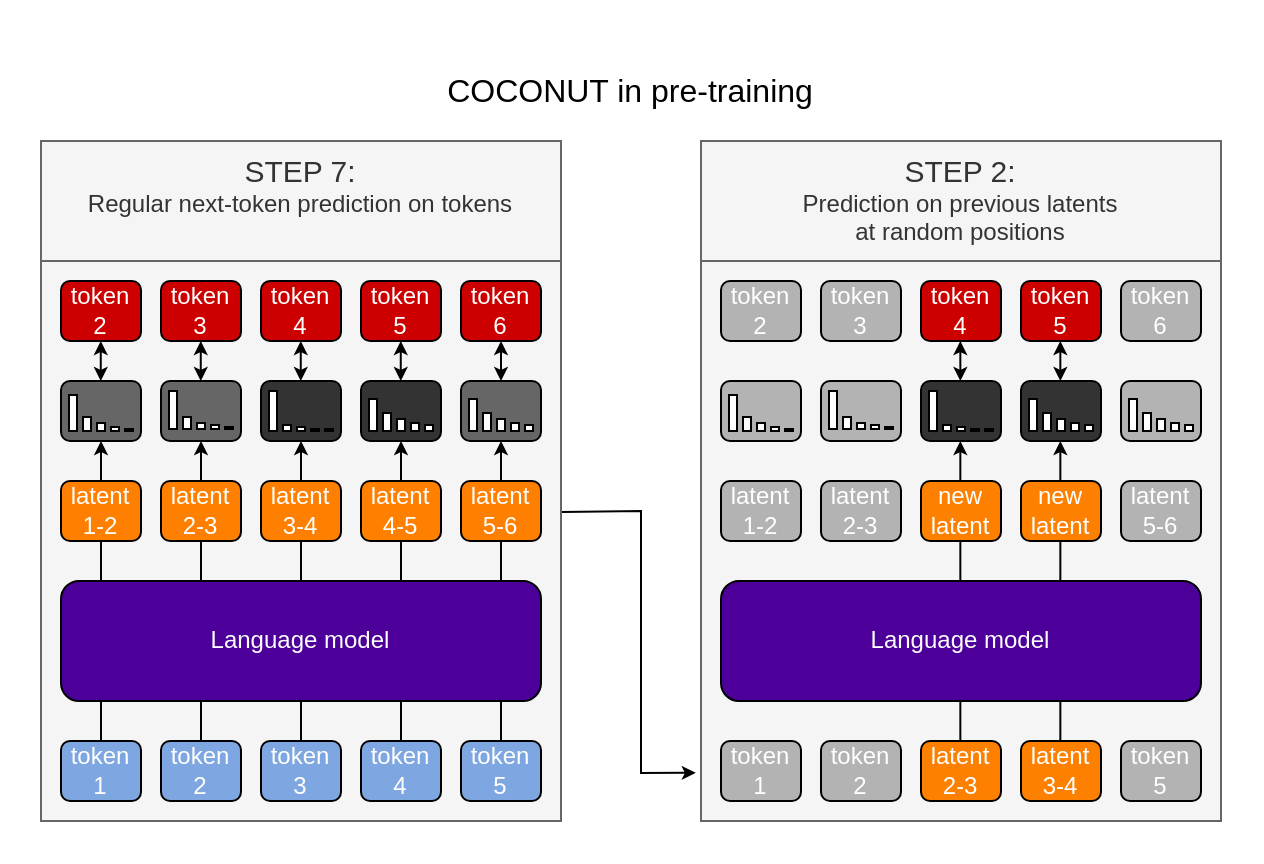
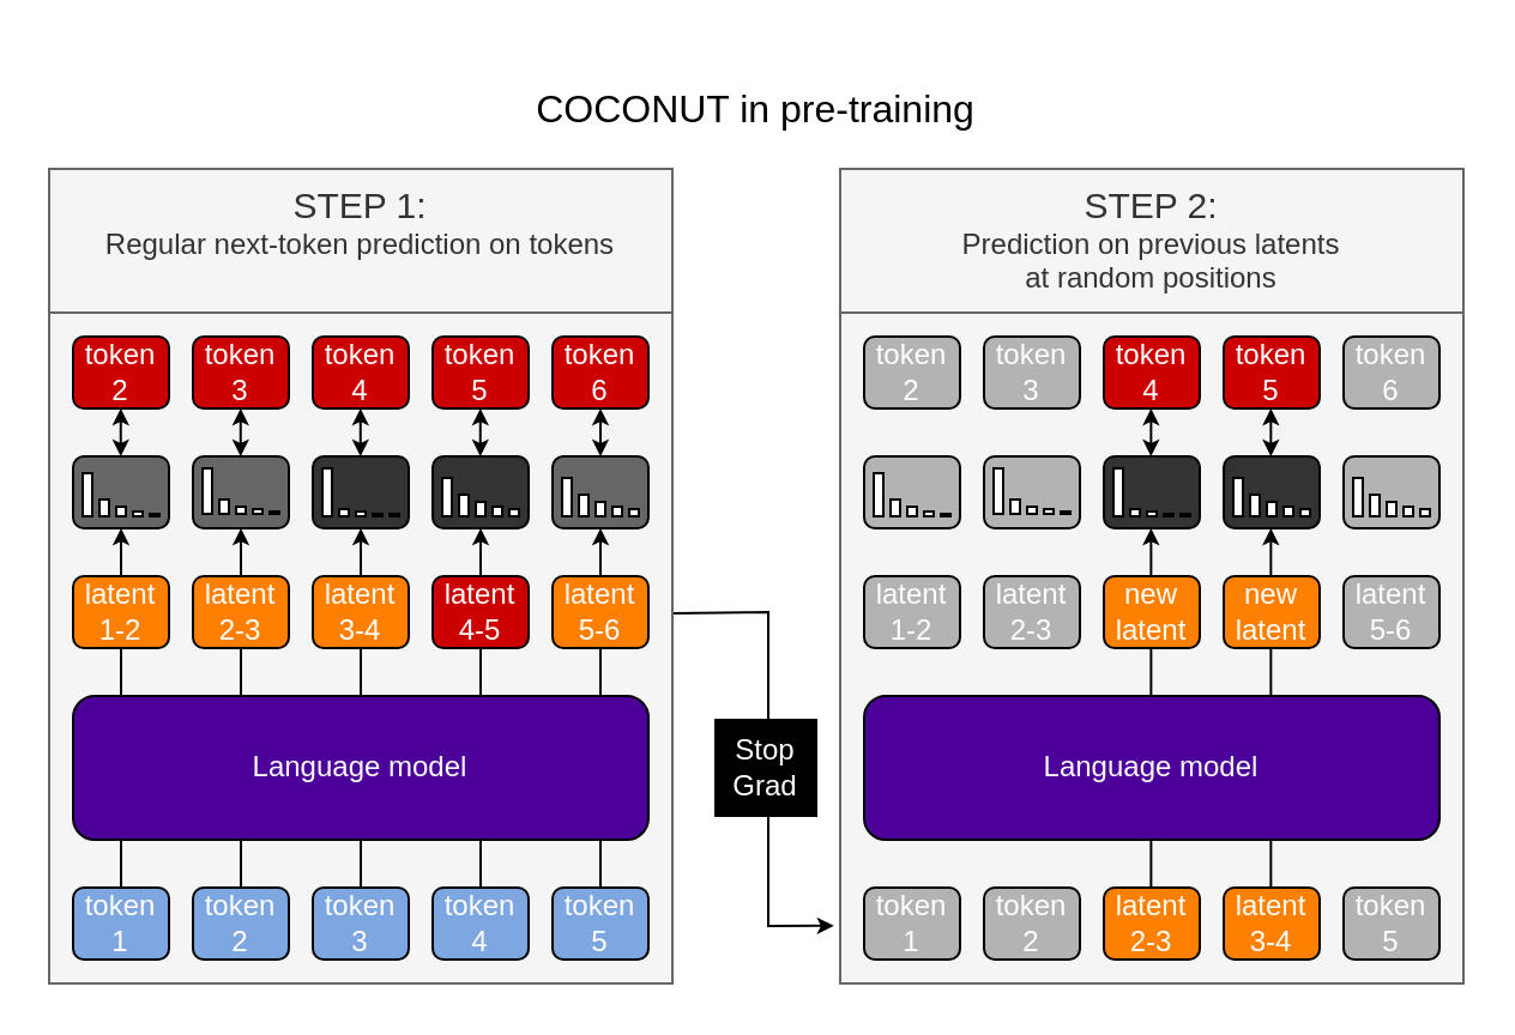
- <mxCell id="65" value="&lt;font style=&quot;font-size: 15px;&quot;&gt;STEP 7:&lt;/font&gt;&lt;div&gt;Regular next-token prediction on tokens&lt;/div&gt;" style="rounded=0;whiteSpace=wrap;html=1;fillColor=#f5f5f5;fontColor=#333333;strokeColor=#666666;verticalAlign=top;" parent="1" vertex="1"><mxGeometry x="20" y="70" width="260" height="60" as="geometry" /></mxCell>
+ <mxCell id="65" value="&lt;font style=&quot;font-size: 15px;&quot;&gt;STEP 1:&lt;/font&gt;&lt;div&gt;Regular next-token prediction on tokens&lt;/div&gt;" style="rounded=0;whiteSpace=wrap;html=1;fillColor=#f5f5f5;fontColor=#333333;strokeColor=#666666;verticalAlign=top;" parent="1" vertex="1"><mxGeometry x="20" y="70" width="260" height="60" as="geometry" /></mxCell>
- <mxCell id="21" value="latent&lt;div&gt;4-5&lt;/div&gt;" style="rounded=1;whiteSpace=wrap;html=1;fillColor=#FF8000;fontColor=#FFFFFF;" parent="1" vertex="1"><mxGeometry x="180" y="240" width="40" height="30" as="geometry" /></mxCell>
+ <mxCell id="21" value="latent&lt;div&gt;4-5&lt;/div&gt;" style="rounded=1;whiteSpace=wrap;html=1;fillColor=#cc0000;fontColor=#FFFFFF;" parent="1" vertex="1"><mxGeometry x="180" y="240" width="40" height="30" as="geometry" /></mxCell>
+ <mxCell id="44" value="Stop&lt;div&gt;Grad&lt;/div&gt;" style="rounded=0;whiteSpace=wrap;html=1;fillColor=#000000;fontColor=#FFFFFF;" parent="1" vertex="1"><mxGeometry x="298" y="300" width="42" height="40" as="geometry" /></mxCell>
